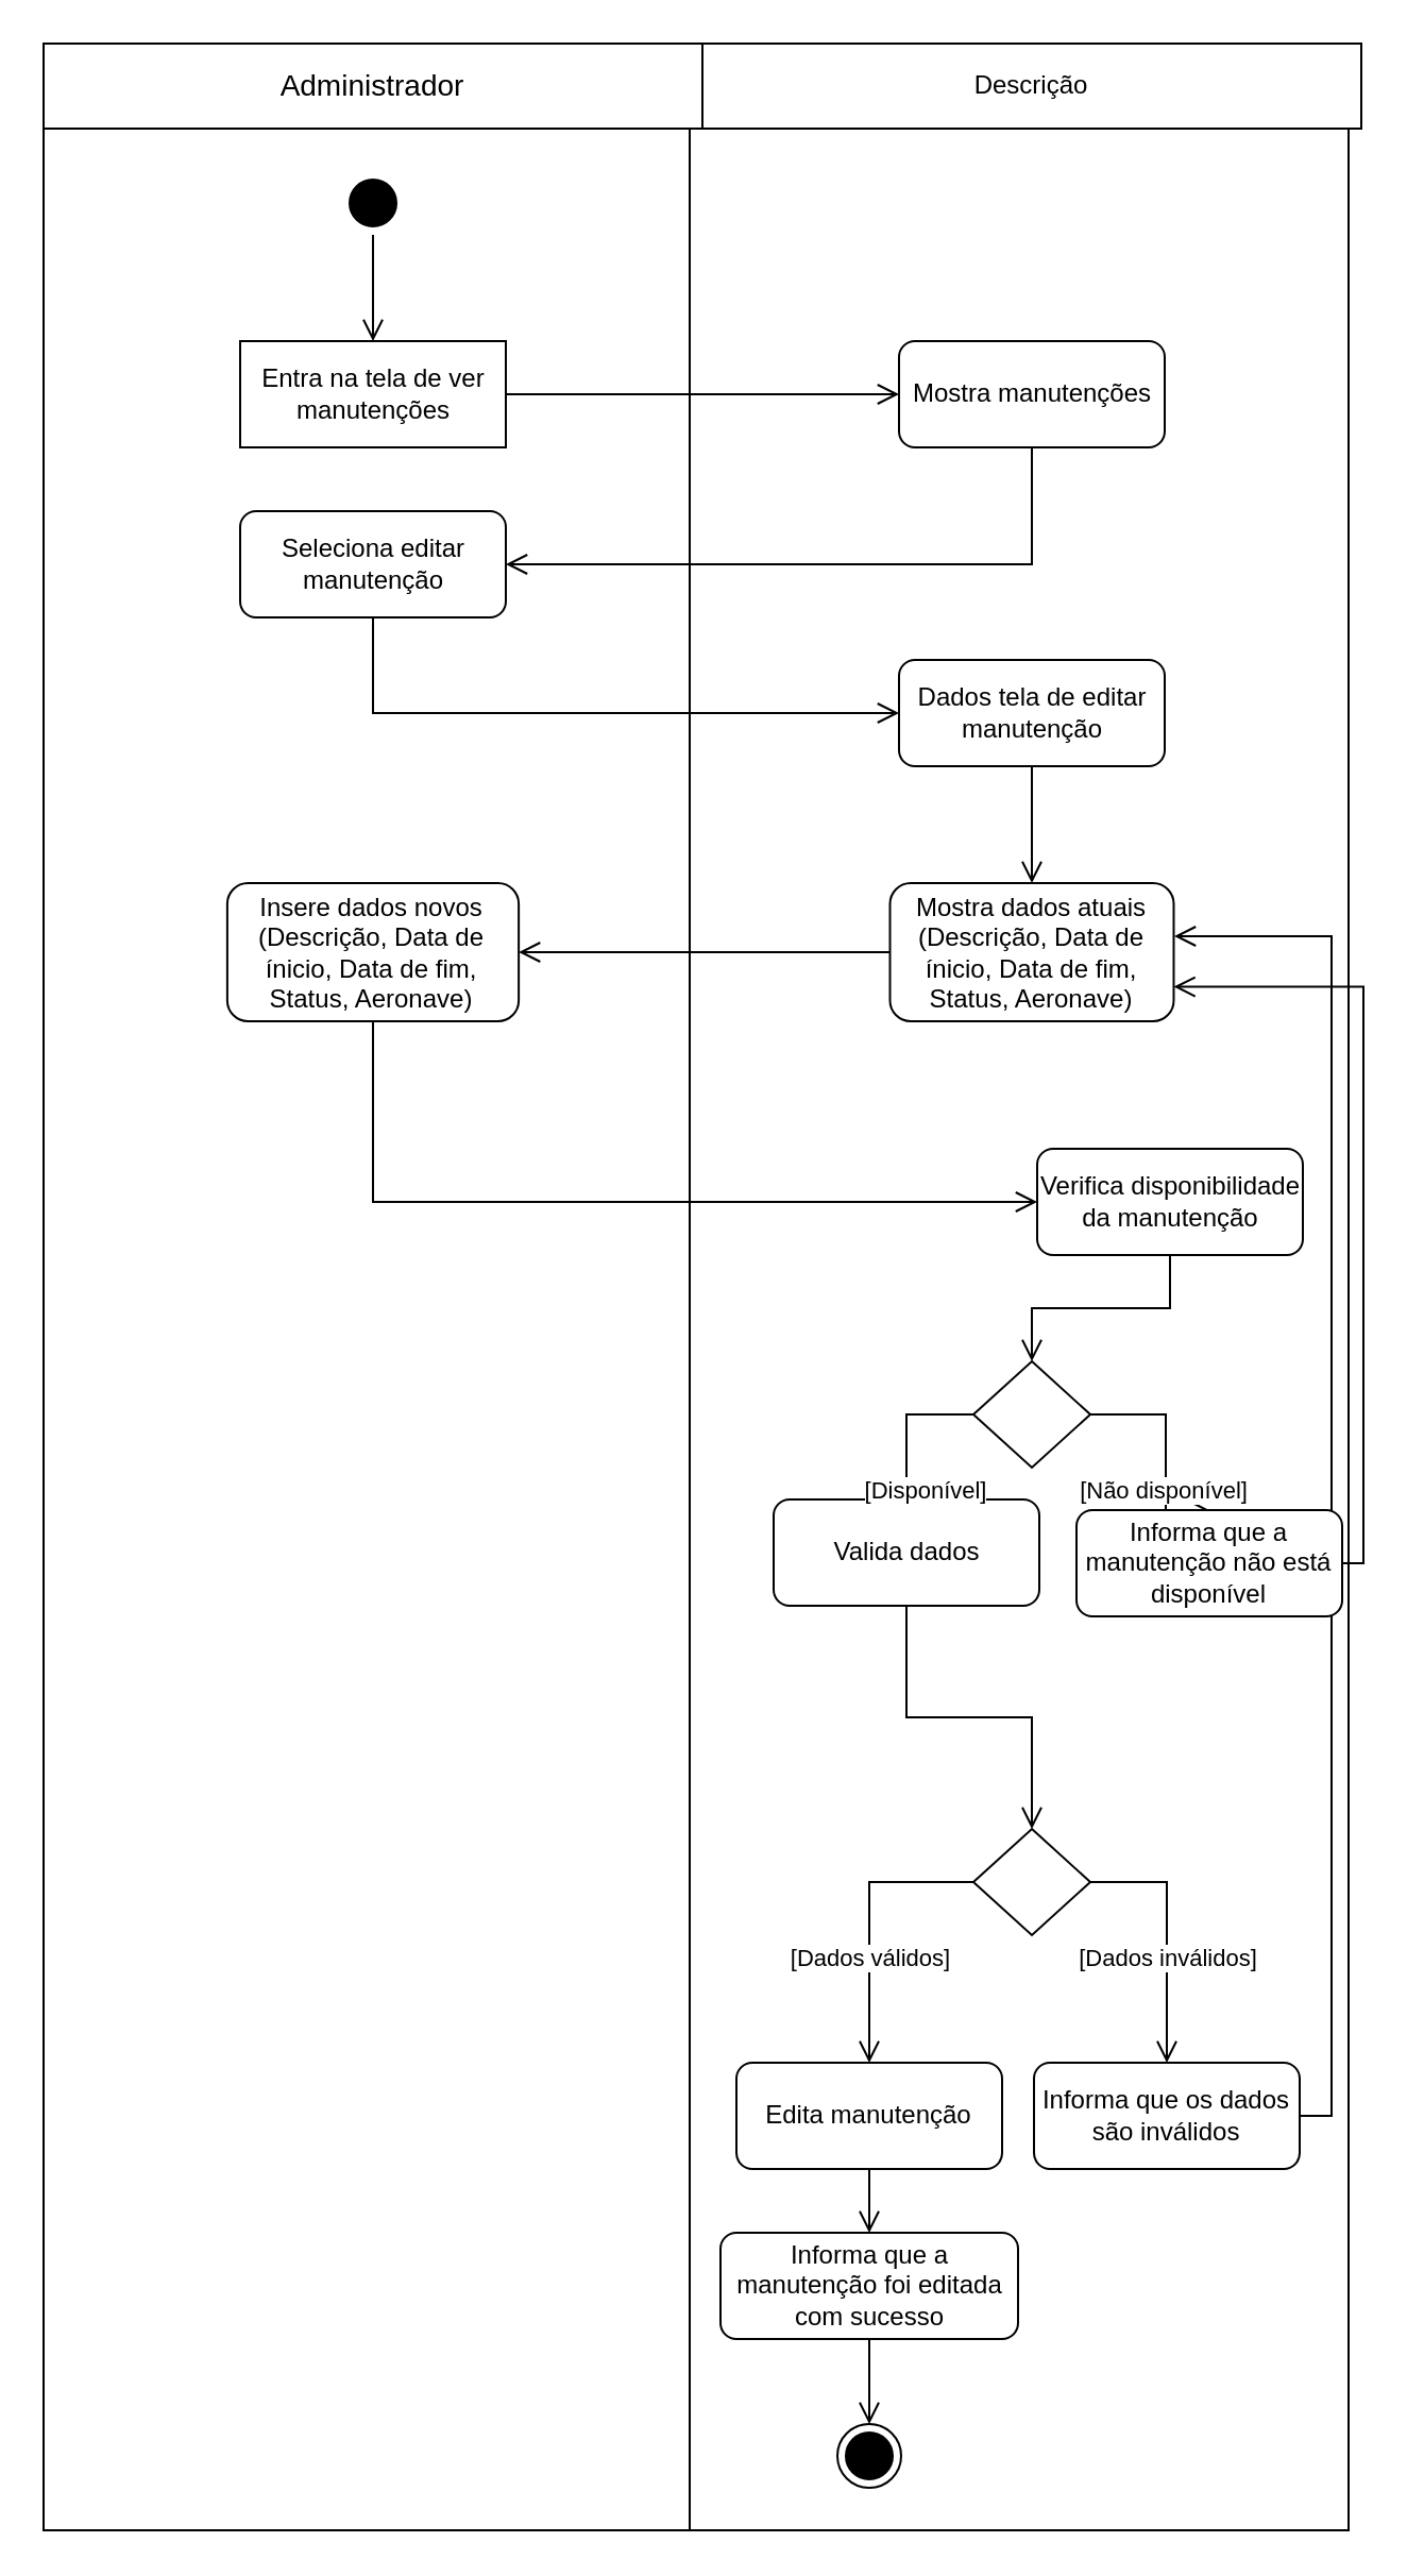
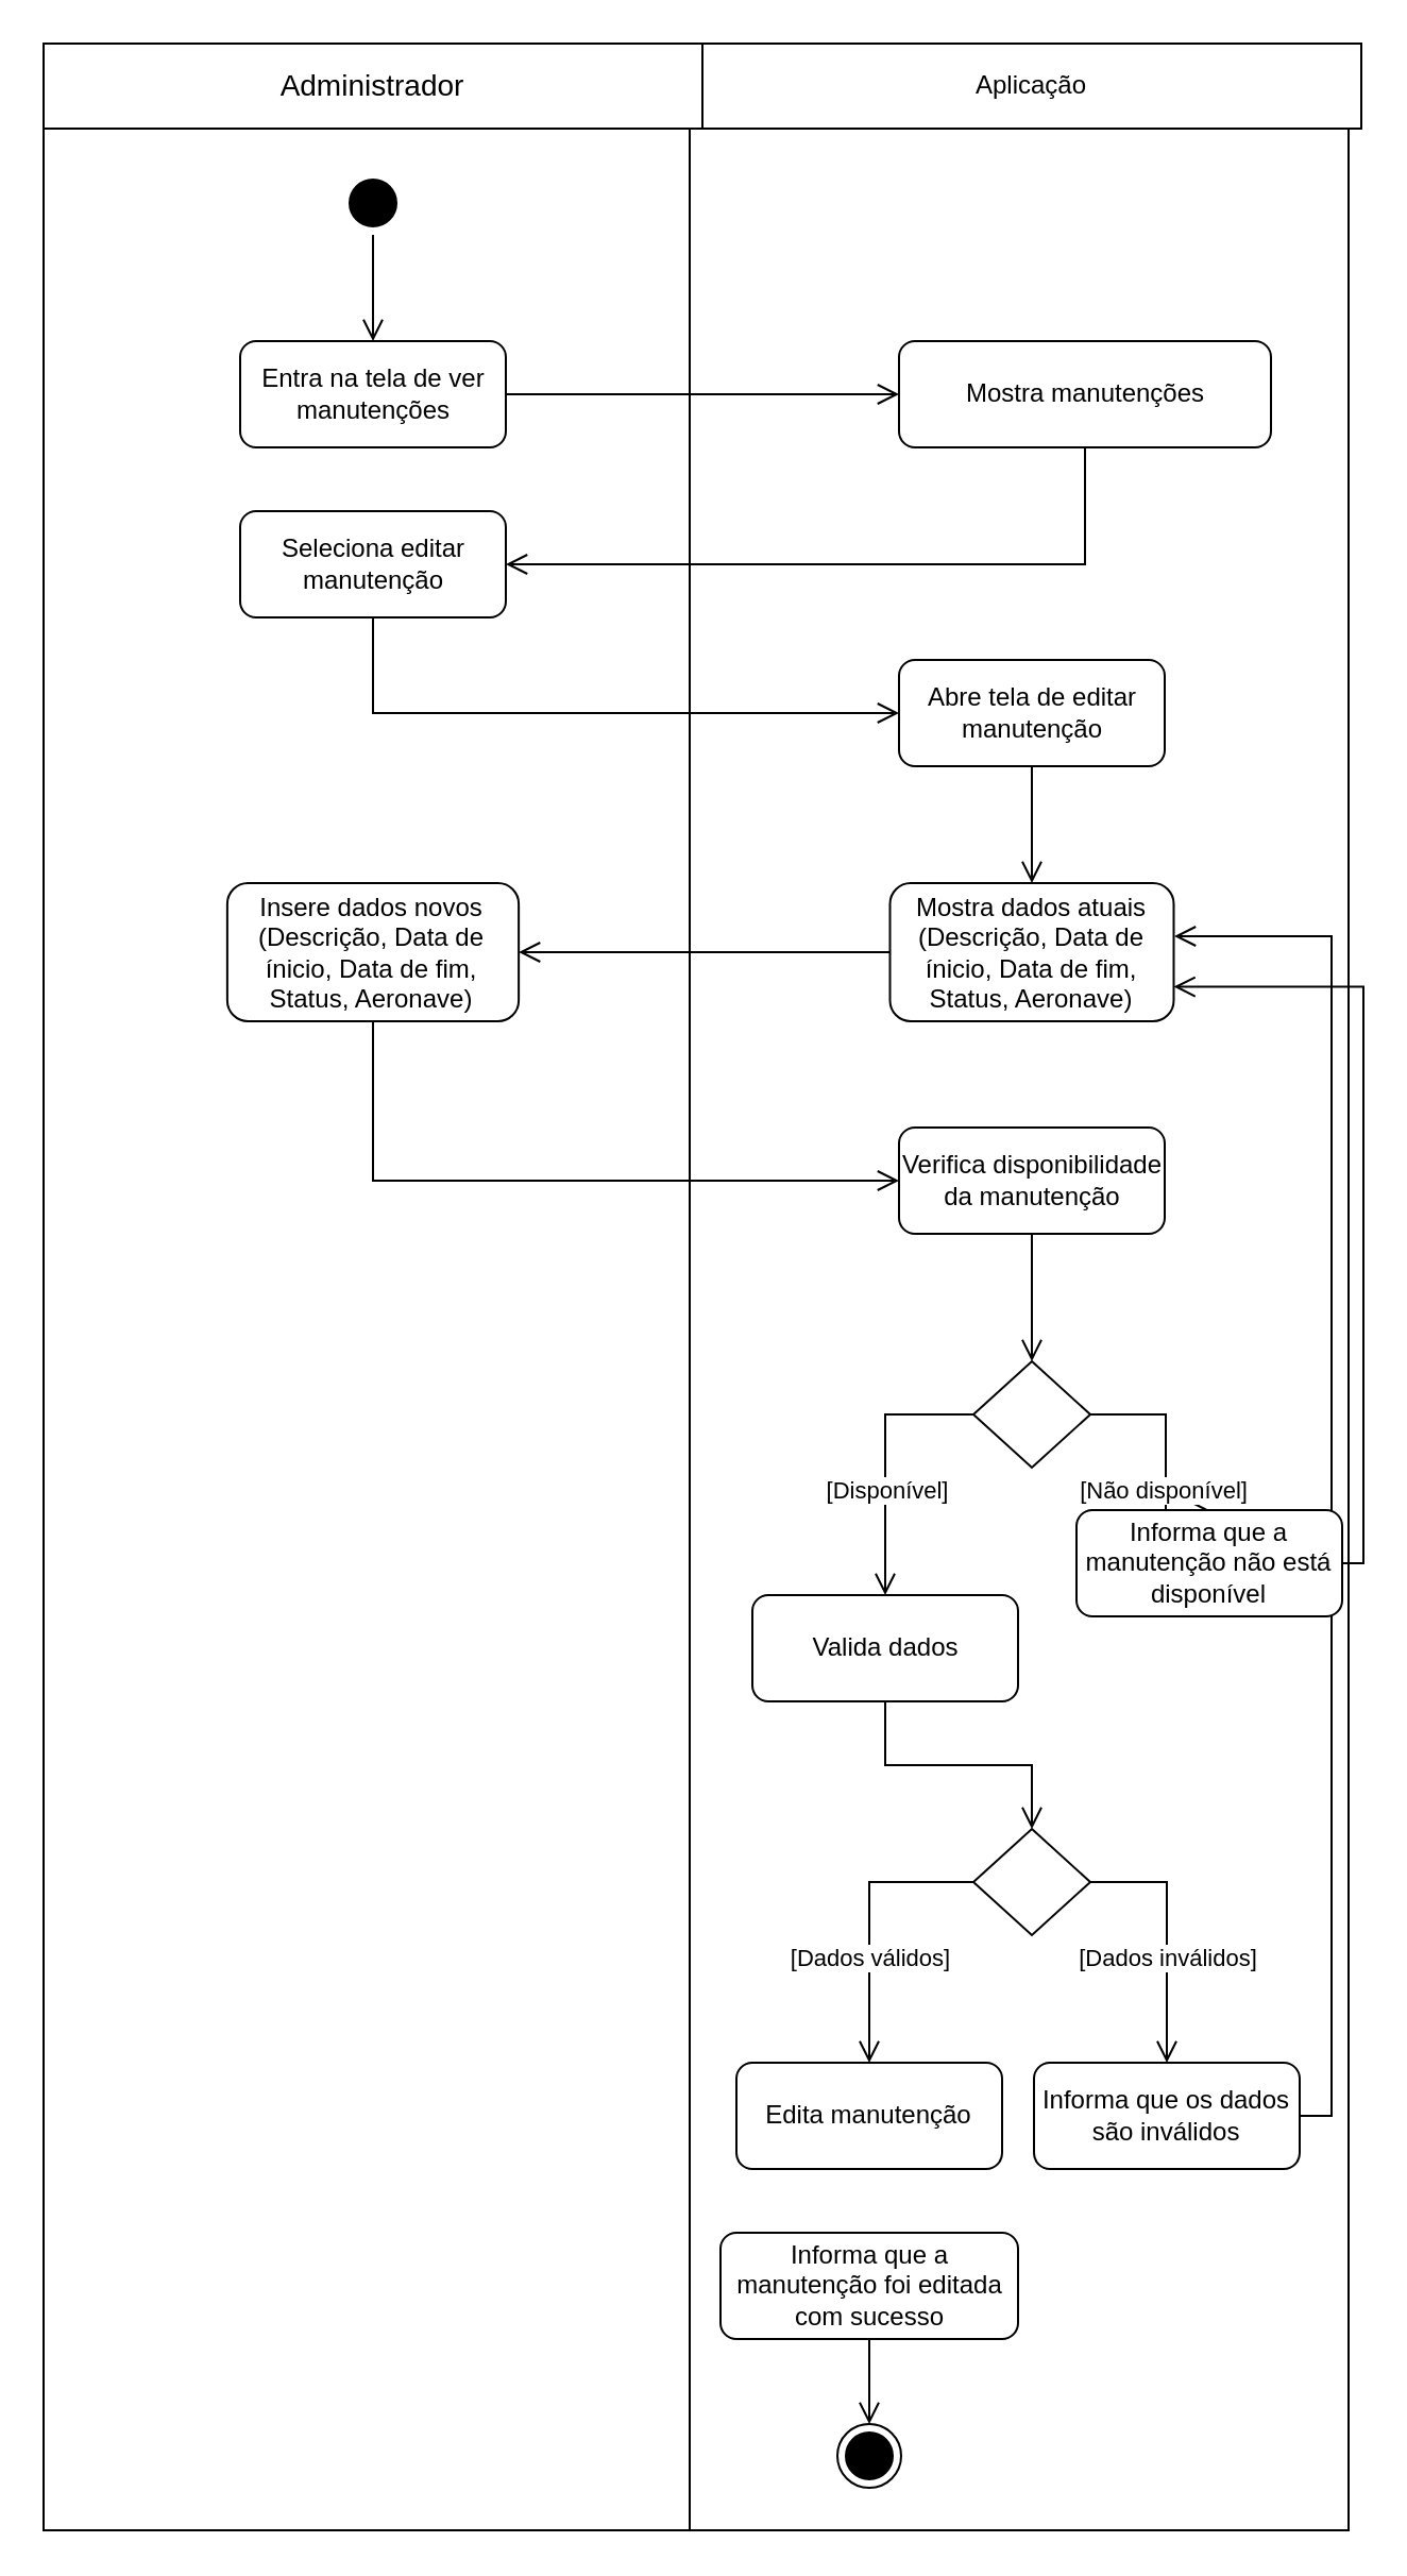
- <mxCell id="5" value="Descrição" style="rounded=0;whiteSpace=wrap;html=1;" vertex="1" parent="1"><mxGeometry x="330" y="20" width="310" height="40" as="geometry" /></mxCell>
+ <mxCell id="5" value="Aplicação" style="rounded=0;whiteSpace=wrap;html=1;" vertex="1" parent="1"><mxGeometry x="330" y="20" width="310" height="40" as="geometry" /></mxCell>
- <mxCell id="8" value="Entra na tela de ver manutenções" style="whiteSpace=wrap;html=1;rounded=0;" vertex="1" parent="1"><mxGeometry x="112.5" y="160" width="125" height="50" as="geometry" /></mxCell>
+ <mxCell id="8" value="Entra na tela de ver manutenções" style="rounded=1;whiteSpace=wrap;html=1;" vertex="1" parent="1"><mxGeometry x="112.5" y="160" width="125" height="50" as="geometry" /></mxCell>
- <mxCell id="24" value="Mostra manutenções" style="rounded=1;whiteSpace=wrap;html=1;" vertex="1" parent="1"><mxGeometry x="422.5" y="160" width="125" height="50" as="geometry" /></mxCell>
+ <mxCell id="24" value="Mostra manutenções" style="rounded=1;whiteSpace=wrap;html=1;" vertex="1" parent="1"><mxGeometry x="422.5" y="160" width="175" height="50" as="geometry" /></mxCell>
- <mxCell id="29" value="Dados tela de editar manutenção" style="rounded=1;whiteSpace=wrap;html=1;" vertex="1" parent="1"><mxGeometry x="422.5" y="310" width="125" height="50" as="geometry" /></mxCell>
+ <mxCell id="29" value="Abre tela de editar manutenção" style="rounded=1;whiteSpace=wrap;html=1;" vertex="1" parent="1"><mxGeometry x="422.5" y="310" width="125" height="50" as="geometry" /></mxCell>
- <mxCell id="38" value="Verifica disponibilidade da manutenção" style="rounded=1;whiteSpace=wrap;html=1;" vertex="1" parent="1"><mxGeometry x="487.5" y="540" width="125" height="50" as="geometry" /></mxCell>
+ <mxCell id="38" value="Verifica disponibilidade da manutenção" style="rounded=1;whiteSpace=wrap;html=1;" vertex="1" parent="1"><mxGeometry x="422.5" y="530" width="125" height="50" as="geometry" /></mxCell>
- <mxCell id="11" value="Valida dados" style="rounded=1;whiteSpace=wrap;html=1;" vertex="1" parent="1"><mxGeometry x="363.5" y="705" width="125" height="50" as="geometry" /></mxCell>
+ <mxCell id="11" value="Valida dados" style="rounded=1;whiteSpace=wrap;html=1;" vertex="1" parent="1"><mxGeometry x="353.5" y="750" width="125" height="50" as="geometry" /></mxCell>
- <mxCell id="22" value="" style="edgeStyle=orthogonalEdgeStyle;html=1;verticalAlign=bottom;endArrow=open;endSize=8;strokeColor=#000000;rounded=0;entryX=0.5;entryY=0;entryDx=0;entryDy=0;exitX=0.5;exitY=1;exitDx=0;exitDy=0;" edge="1" parent="1" source="18" target="19"><mxGeometry relative="1" as="geometry"><mxPoint x="481" y="430" as="targetPoint" /><mxPoint x="531" y="430" as="sourcePoint" /></mxGeometry></mxCell>
